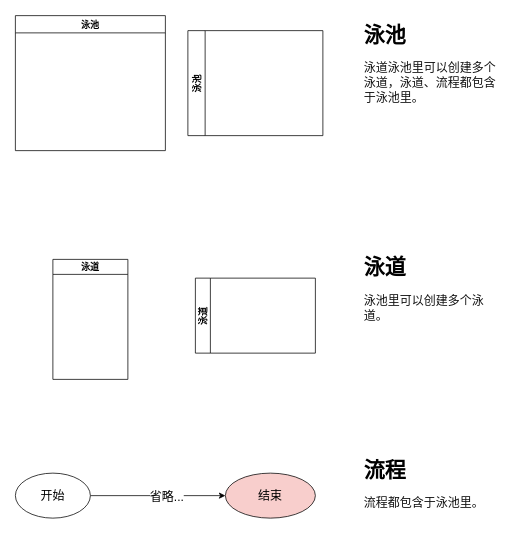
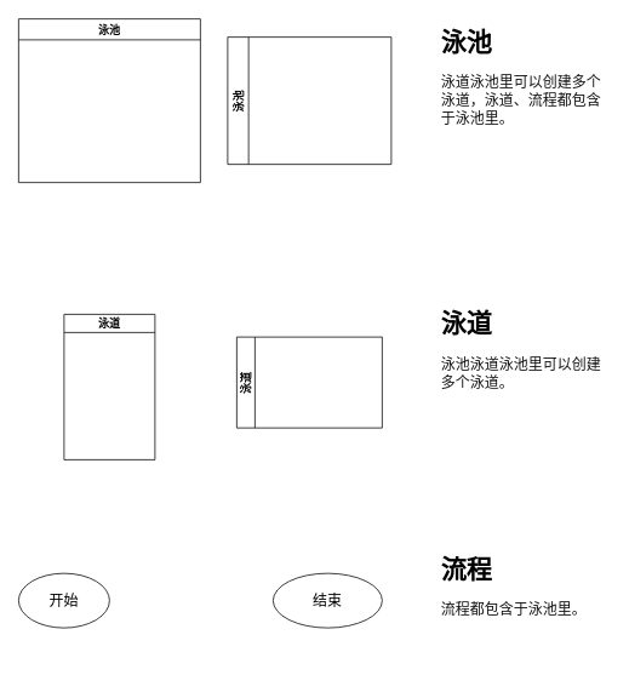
- <mxCell id="5" value="&lt;h1&gt;泳道&lt;/h1&gt;&lt;p&gt;&lt;span style=&quot;color: rgb(18, 18, 18); font-family: -apple-system, BlinkMacSystemFont, &amp;quot;Helvetica Neue&amp;quot;, &amp;quot;PingFang SC&amp;quot;, &amp;quot;Microsoft YaHei&amp;quot;, &amp;quot;Source Han Sans SC&amp;quot;, &amp;quot;Noto Sans CJK SC&amp;quot;, &amp;quot;WenQuanYi Micro Hei&amp;quot;, sans-serif; font-size: medium; background-color: rgb(255, 255, 255);&quot;&gt;泳池里可以创建多个泳道。&lt;/span&gt;&lt;br&gt;&lt;/p&gt;" style="text;html=1;strokeColor=none;fillColor=none;spacing=5;spacingTop=-20;whiteSpace=wrap;overflow=hidden;rounded=0;shadow=0;fontFamily=阿里汉仪智能黑体;fontSource=https%3A%2F%2Fhellowebfonts.oss-cn-beijing.aliyuncs.com%2F698F3099-E62F-4C3B-B30A-04FB735069FE%2F202209%2F44C5C1037925EC78.ttf;fontSize=14;" vertex="1" parent="1"><mxGeometry x="480" y="330" width="190" height="120" as="geometry" /></mxCell>
+ <mxCell id="5" value="&lt;h1&gt;泳道&lt;/h1&gt;&lt;p&gt;&lt;span style=&quot;color: rgb(18, 18, 18); font-family: -apple-system, BlinkMacSystemFont, &amp;quot;Helvetica Neue&amp;quot;, &amp;quot;PingFang SC&amp;quot;, &amp;quot;Microsoft YaHei&amp;quot;, &amp;quot;Source Han Sans SC&amp;quot;, &amp;quot;Noto Sans CJK SC&amp;quot;, &amp;quot;WenQuanYi Micro Hei&amp;quot;, sans-serif; font-size: medium; background-color: rgb(255, 255, 255);&quot;&gt;泳池泳道泳池里可以创建多个泳道。&lt;/span&gt;&lt;br&gt;&lt;/p&gt;" style="text;html=1;strokeColor=none;fillColor=none;spacing=5;spacingTop=-20;whiteSpace=wrap;overflow=hidden;rounded=0;shadow=0;fontFamily=阿里汉仪智能黑体;fontSource=https%3A%2F%2Fhellowebfonts.oss-cn-beijing.aliyuncs.com%2F698F3099-E62F-4C3B-B30A-04FB735069FE%2F202209%2F44C5C1037925EC78.ttf;fontSize=14;" vertex="1" parent="1"><mxGeometry x="480" y="330" width="190" height="120" as="geometry" /></mxCell>
- <mxCell id="8" value="" style="edgeStyle=orthogonalEdgeStyle;rounded=0;orthogonalLoop=1;jettySize=auto;html=1;fontSize=16;" edge="1" parent="1" source="10" target="11"><mxGeometry relative="1" as="geometry"><mxPoint x="190" y="660" as="targetPoint" /></mxGeometry></mxCell>
- <mxCell id="9" value="省略..." style="edgeLabel;html=1;align=center;verticalAlign=middle;resizable=0;points=[];fontSize=16;" vertex="1" connectable="0" parent="8"><mxGeometry x="0.256" relative="1" as="geometry"><mxPoint x="-12" as="offset" /></mxGeometry></mxCell>
- <mxCell id="11" value="结束" style="ellipse;whiteSpace=wrap;html=1;strokeWidth=1;fontSize=16;fillColor=#f8cecc;" vertex="1" parent="1"><mxGeometry x="300" y="630" width="120" height="60" as="geometry" /></mxCell>
+ <mxCell id="11" value="结束" style="ellipse;whiteSpace=wrap;html=1;strokeWidth=1;fontSize=16;" vertex="1" parent="1"><mxGeometry x="300" y="630" width="120" height="60" as="geometry" /></mxCell>
